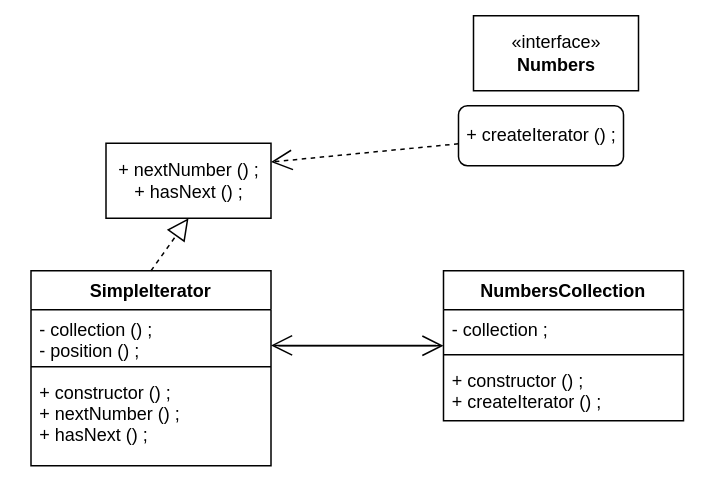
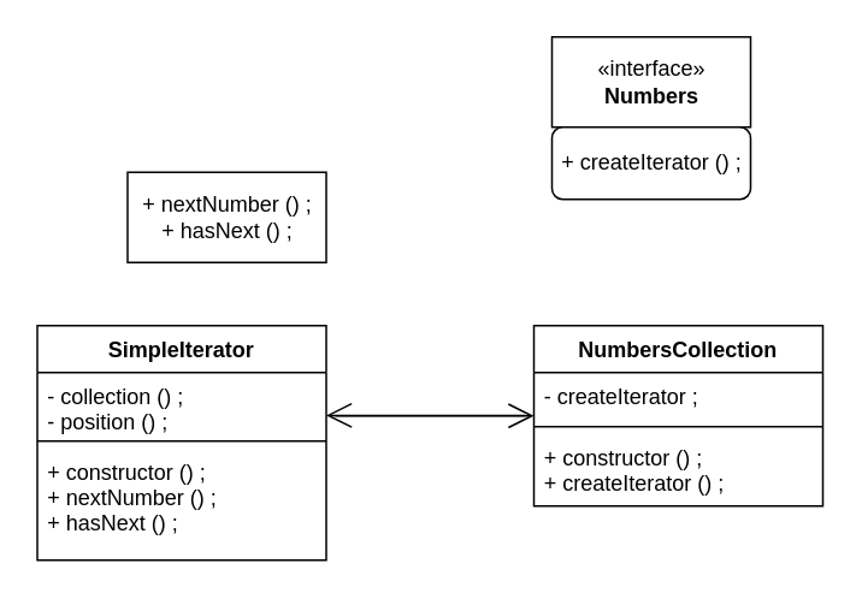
- <mxCell id="9" value="«interface»&lt;br&gt;&lt;b&gt;Numbers&lt;/b&gt;" style="html=1;" vertex="1" parent="1"><mxGeometry x="315" y="10" width="110" height="50" as="geometry" /></mxCell>
+ <mxCell id="9" value="«interface»&lt;br&gt;&lt;b&gt;Numbers&lt;/b&gt;" style="html=1;" vertex="1" parent="1"><mxGeometry x="305" y="20" width="110" height="50" as="geometry" /></mxCell>
- <mxCell id="15" value="" style="endArrow=open;endFill=1;endSize=12;html=1;entryX=1;entryY=0.25;entryDx=0;entryDy=0;dashed=1;" edge="1" parent="1" source="10" target="2"><mxGeometry width="160" relative="1" as="geometry"><mxPoint x="315" y="140" as="sourcePoint" /><mxPoint x="155" y="140" as="targetPoint" /></mxGeometry></mxCell>
- <mxCell id="8" value="" style="endArrow=block;dashed=1;endFill=0;endSize=12;html=1;entryX=0.5;entryY=1;entryDx=0;entryDy=0;exitX=0.5;exitY=0;exitDx=0;exitDy=0;" edge="1" parent="1" source="3" target="2"><mxGeometry width="160" relative="1" as="geometry"><mxPoint x="15" y="150" as="sourcePoint" /><mxPoint x="175" y="150" as="targetPoint" /></mxGeometry></mxCell>
- <mxCell id="12" value="- collection ;" style="text;strokeColor=none;fillColor=none;align=left;verticalAlign=top;spacingLeft=4;spacingRight=4;overflow=hidden;rotatable=0;points=[[0,0.5],[1,0.5]];portConstraint=eastwest;" vertex="1" parent="11"><mxGeometry y="26" width="160" height="26" as="geometry" /></mxCell>
+ <mxCell id="12" value="- createIterator ;" style="text;strokeColor=none;fillColor=none;align=left;verticalAlign=top;spacingLeft=4;spacingRight=4;overflow=hidden;rotatable=0;points=[[0,0.5],[1,0.5]];portConstraint=eastwest;" vertex="1" parent="11"><mxGeometry y="26" width="160" height="26" as="geometry" /></mxCell>
